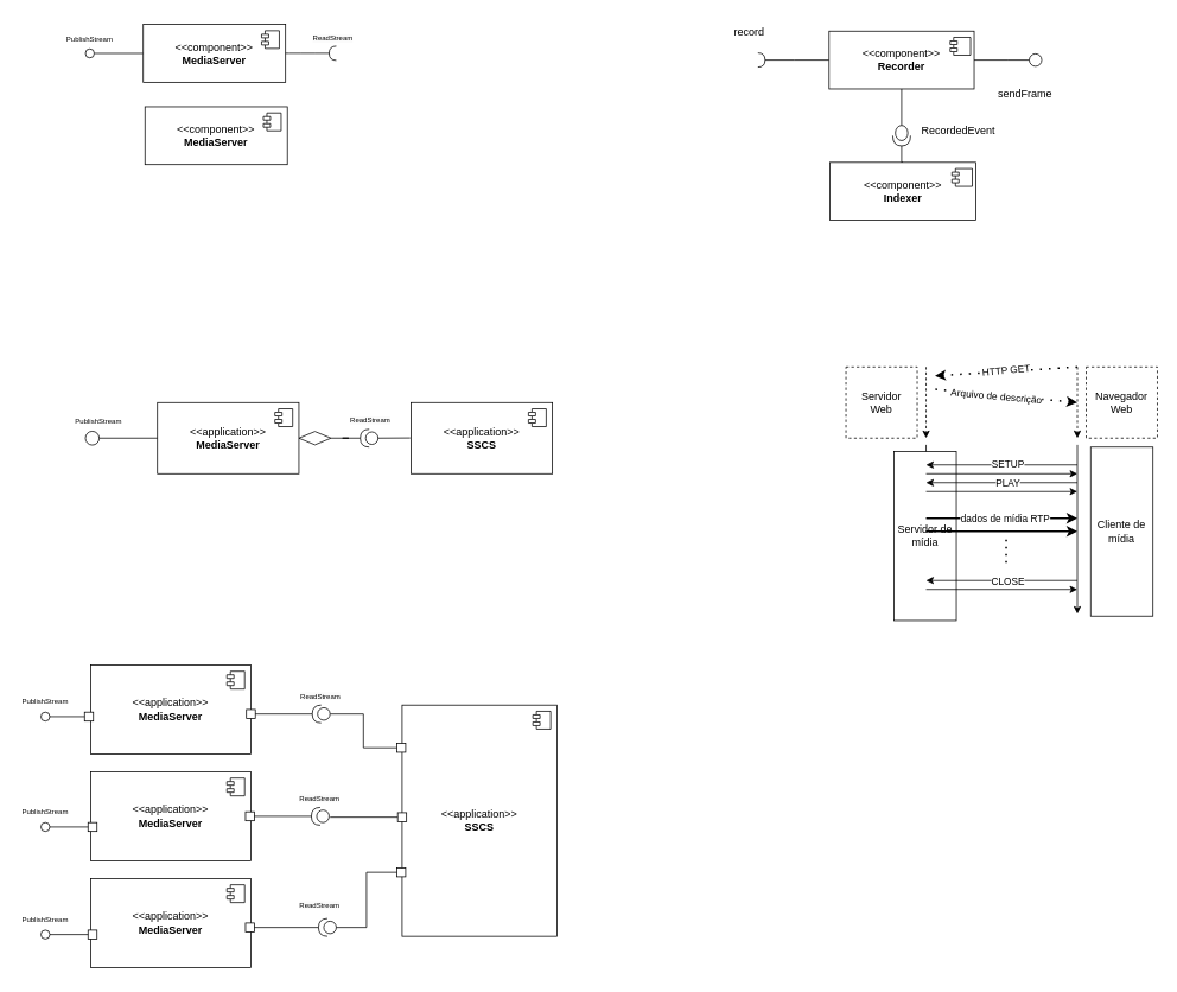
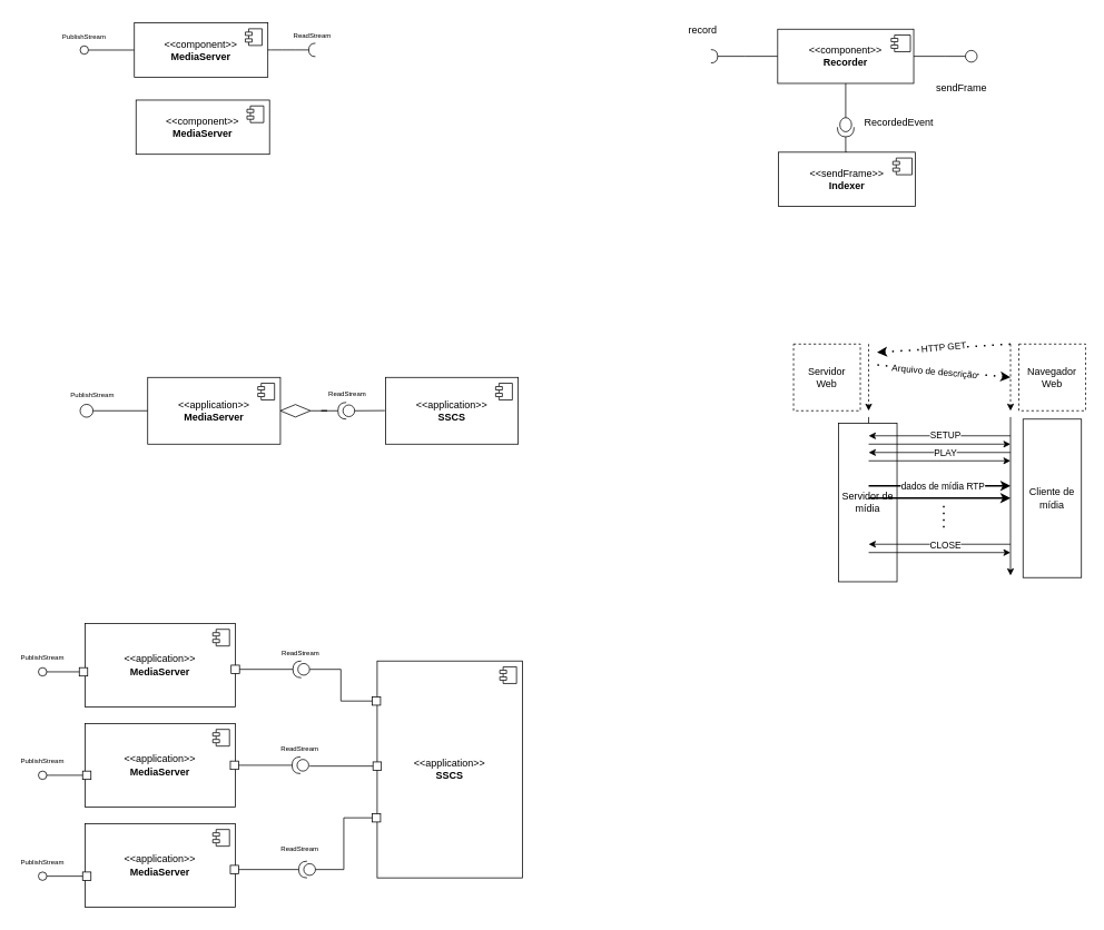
- <mxCell id="74" value="&amp;lt;&amp;lt;component&amp;gt;&amp;gt;&lt;br&gt;&lt;b&gt;Indexer&lt;/b&gt;" style="html=1;dropTarget=0;whiteSpace=wrap;" parent="1" vertex="1"><mxGeometry x="932" y="182" width="164" height="65" as="geometry" /></mxCell>
+ <mxCell id="74" value="&amp;lt;&amp;lt;sendFrame&amp;gt;&amp;gt;&lt;br&gt;&lt;b&gt;Indexer&lt;/b&gt;" style="html=1;dropTarget=0;whiteSpace=wrap;" parent="1" vertex="1"><mxGeometry x="932" y="182" width="164" height="65" as="geometry" /></mxCell>
